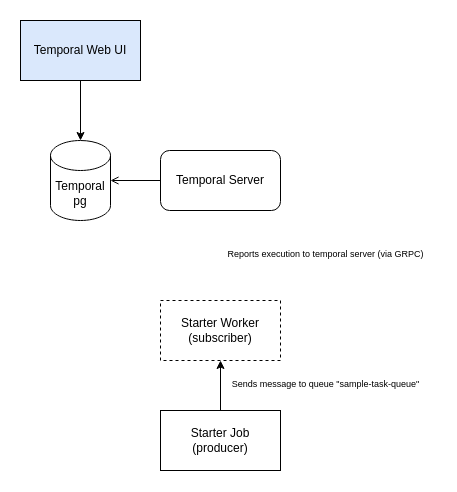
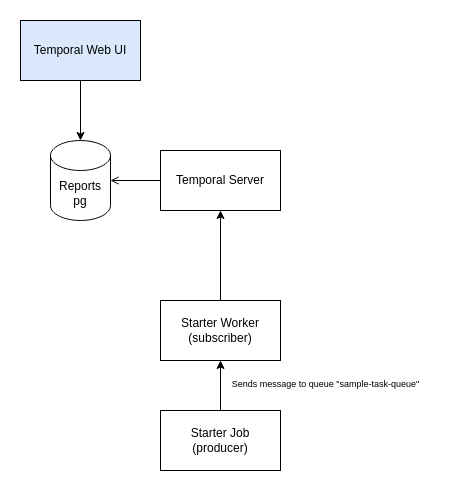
- <mxCell id="2" value="Temporal Server" style="whiteSpace=wrap;html=1;fillColor=none;rounded=1;" vertex="1" parent="1"><mxGeometry x="160" y="150" width="120" height="60" as="geometry" /></mxCell>
+ <mxCell id="2" value="Temporal Server" style="rounded=0;whiteSpace=wrap;html=1;fillColor=none;" vertex="1" parent="1"><mxGeometry x="160" y="150" width="120" height="60" as="geometry" /></mxCell>
- <mxCell id="3" value="Temporal&lt;div&gt;pg&lt;/div&gt;" style="shape=cylinder3;whiteSpace=wrap;html=1;boundedLbl=1;backgroundOutline=1;size=15;" vertex="1" parent="1"><mxGeometry x="50" y="140" width="60" height="80" as="geometry" /></mxCell>
+ <mxCell id="3" value="Reports&lt;div&gt;pg&lt;/div&gt;" style="shape=cylinder3;whiteSpace=wrap;html=1;boundedLbl=1;backgroundOutline=1;size=15;" vertex="1" parent="1"><mxGeometry x="50" y="140" width="60" height="80" as="geometry" /></mxCell>
- <mxCell id="10" value="&lt;font style=&quot;font-size: 9px;&quot;&gt;Reports execution to temporal server (via GRPC)&lt;/font&gt;" style="text;html=1;align=center;verticalAlign=middle;resizable=0;points=[];autosize=1;strokeColor=none;fillColor=none;" vertex="1" parent="1"><mxGeometry x="215" y="238" width="220" height="30" as="geometry" /></mxCell>
+ <mxCell id="7" style="edgeStyle=orthogonalEdgeStyle;rounded=0;orthogonalLoop=1;jettySize=auto;html=1;entryX=0.5;entryY=1;entryDx=0;entryDy=0;" edge="1" parent="1" source="8" target="2"><mxGeometry relative="1" as="geometry" /></mxCell>
- <mxCell id="8" value="Starter Worker (subscriber)" style="whiteSpace=wrap;html=1;dashed=1;" vertex="1" parent="1"><mxGeometry x="160" y="300" width="120" height="60" as="geometry" /></mxCell>
+ <mxCell id="8" value="Starter Worker (subscriber)" style="whiteSpace=wrap;html=1;" vertex="1" parent="1"><mxGeometry x="160" y="300" width="120" height="60" as="geometry" /></mxCell>
